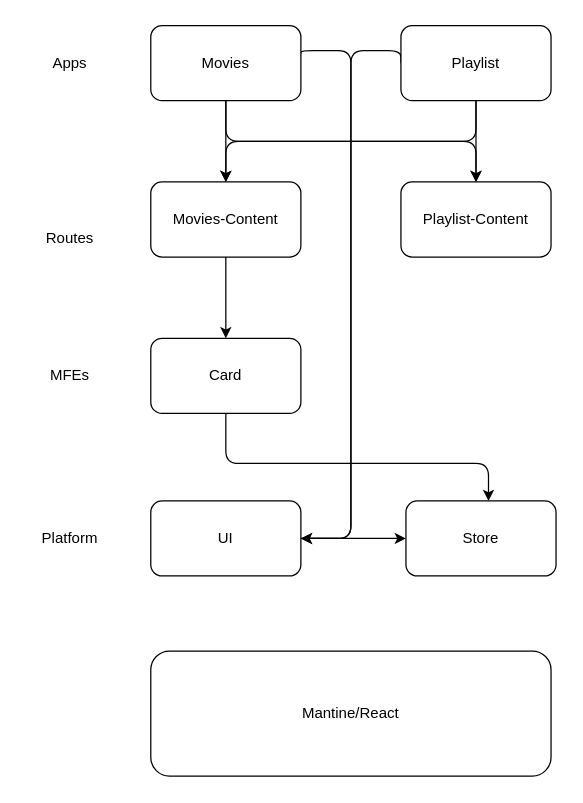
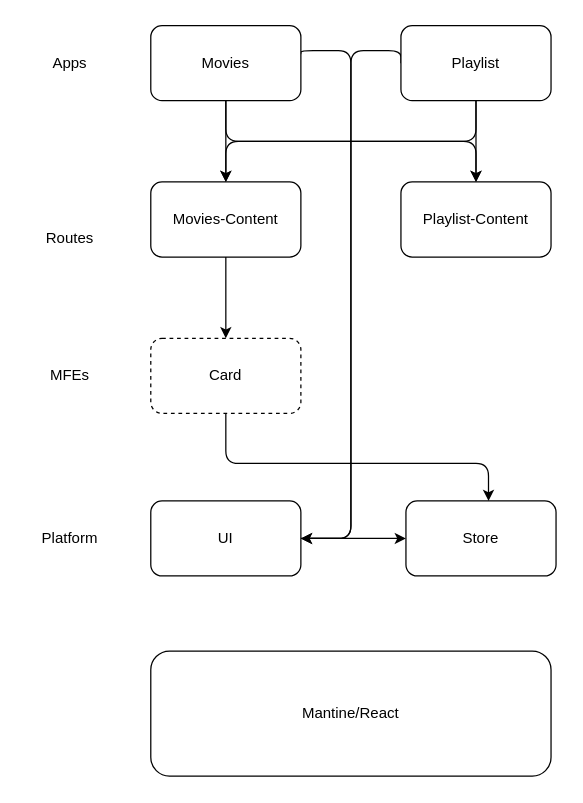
- <mxCell id="18" value="Card" style="rounded=1;whiteSpace=wrap;html=1;" parent="1" vertex="1"><mxGeometry x="120" y="270" width="120" height="60" as="geometry" /></mxCell>
+ <mxCell id="18" value="Card" style="rounded=1;whiteSpace=wrap;html=1;dashed=1;" parent="1" vertex="1"><mxGeometry x="120" y="270" width="120" height="60" as="geometry" /></mxCell>
